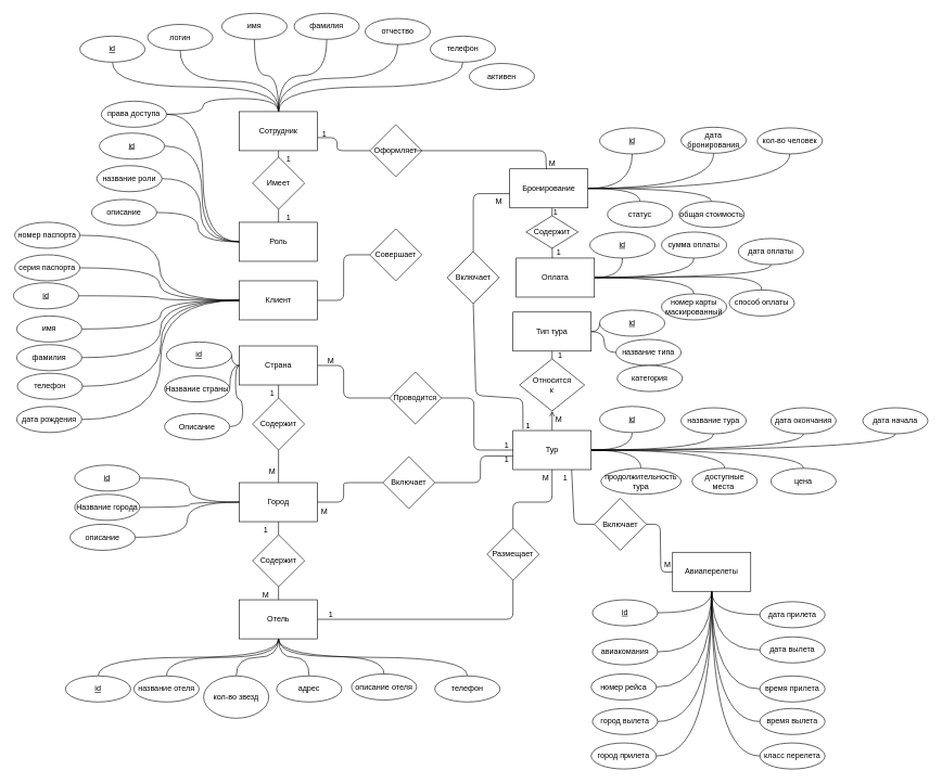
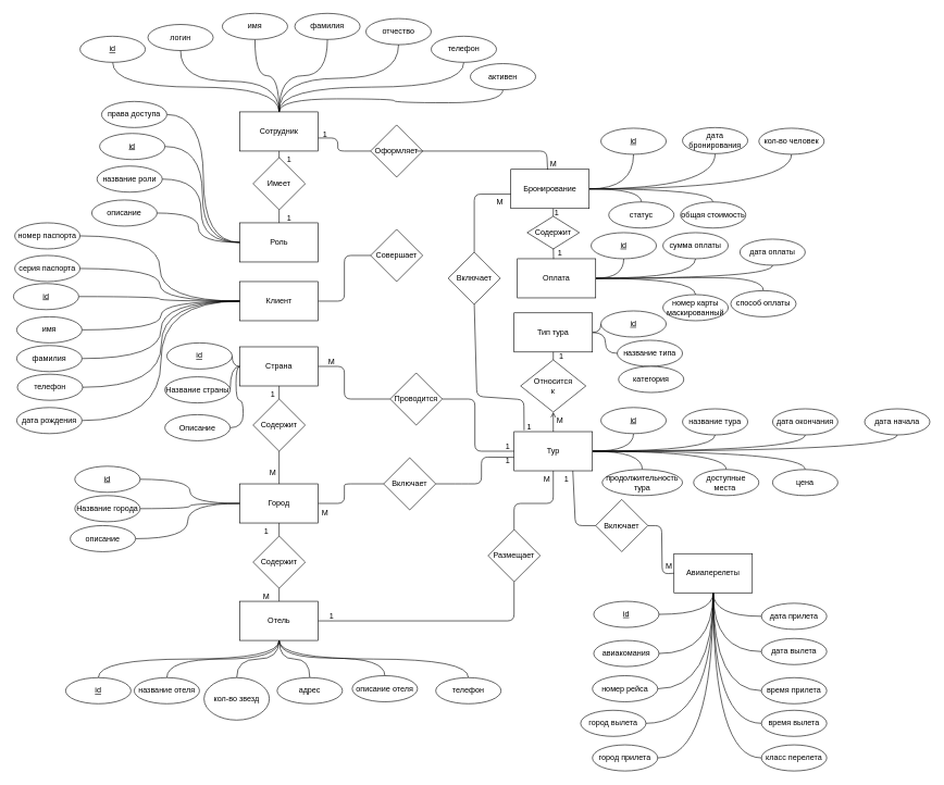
- <mxCell id="8" style="edgeStyle=orthogonalEdgeStyle;rounded=0;orthogonalLoop=1;jettySize=auto;html=1;exitX=0.5;exitY=0;exitDx=0;exitDy=0;curved=1;endArrow=none;endFill=0;" edge="1" parent="1" source="9" target="131"><mxGeometry relative="1" as="geometry" /></mxCell>
+ <mxCell id="8" style="edgeStyle=orthogonalEdgeStyle;rounded=0;orthogonalLoop=1;jettySize=auto;html=1;exitX=0.5;exitY=0;exitDx=0;exitDy=0;entryX=0.5;entryY=1;entryDx=0;entryDy=0;curved=1;endArrow=none;endFill=0;" edge="1" parent="1" source="9" target="189"><mxGeometry relative="1" as="geometry" /></mxCell>
- <mxCell id="166" value="город вылета" style="ellipse;whiteSpace=wrap;html=1;align=center;" parent="1" vertex="1"><mxGeometry x="909" y="1088" width="100" height="40" as="geometry" /></mxCell>
+ <mxCell id="166" value="город вылета" style="ellipse;whiteSpace=wrap;html=1;align=center;" parent="1" vertex="1"><mxGeometry x="889" y="1088" width="100" height="40" as="geometry" /></mxCell>
